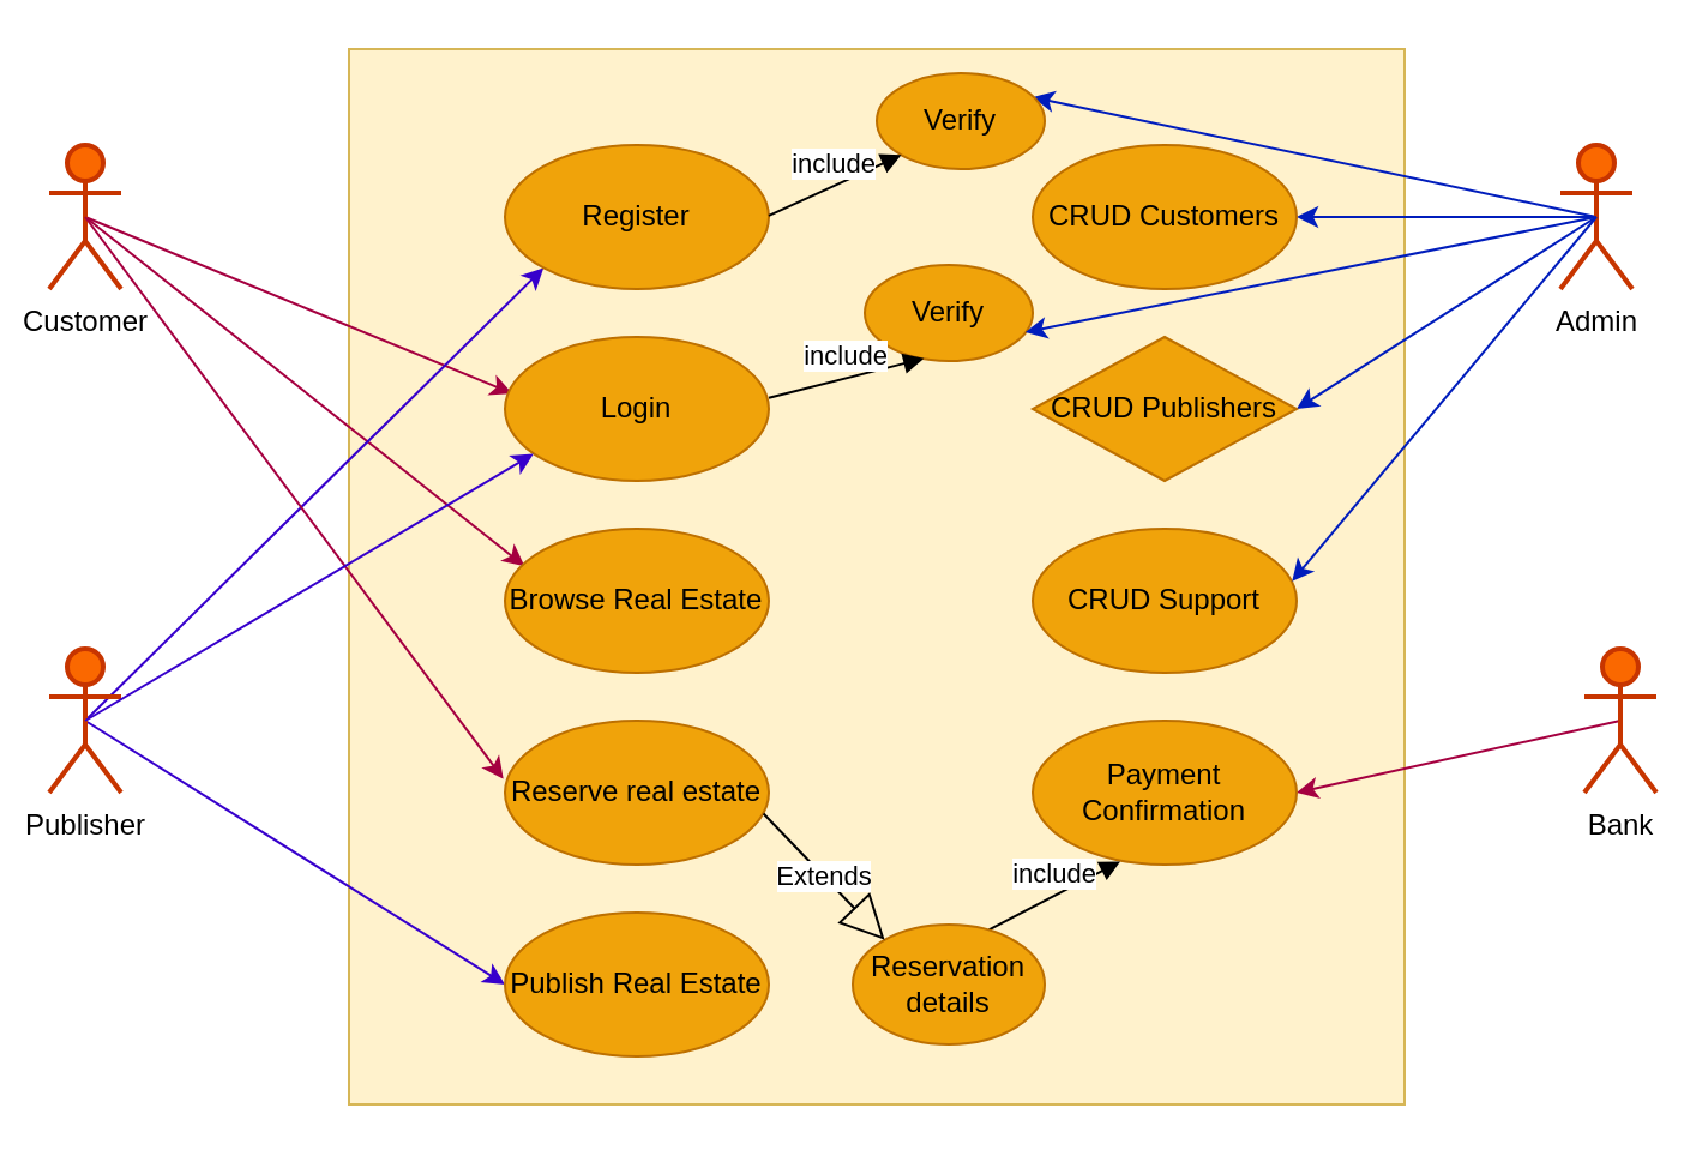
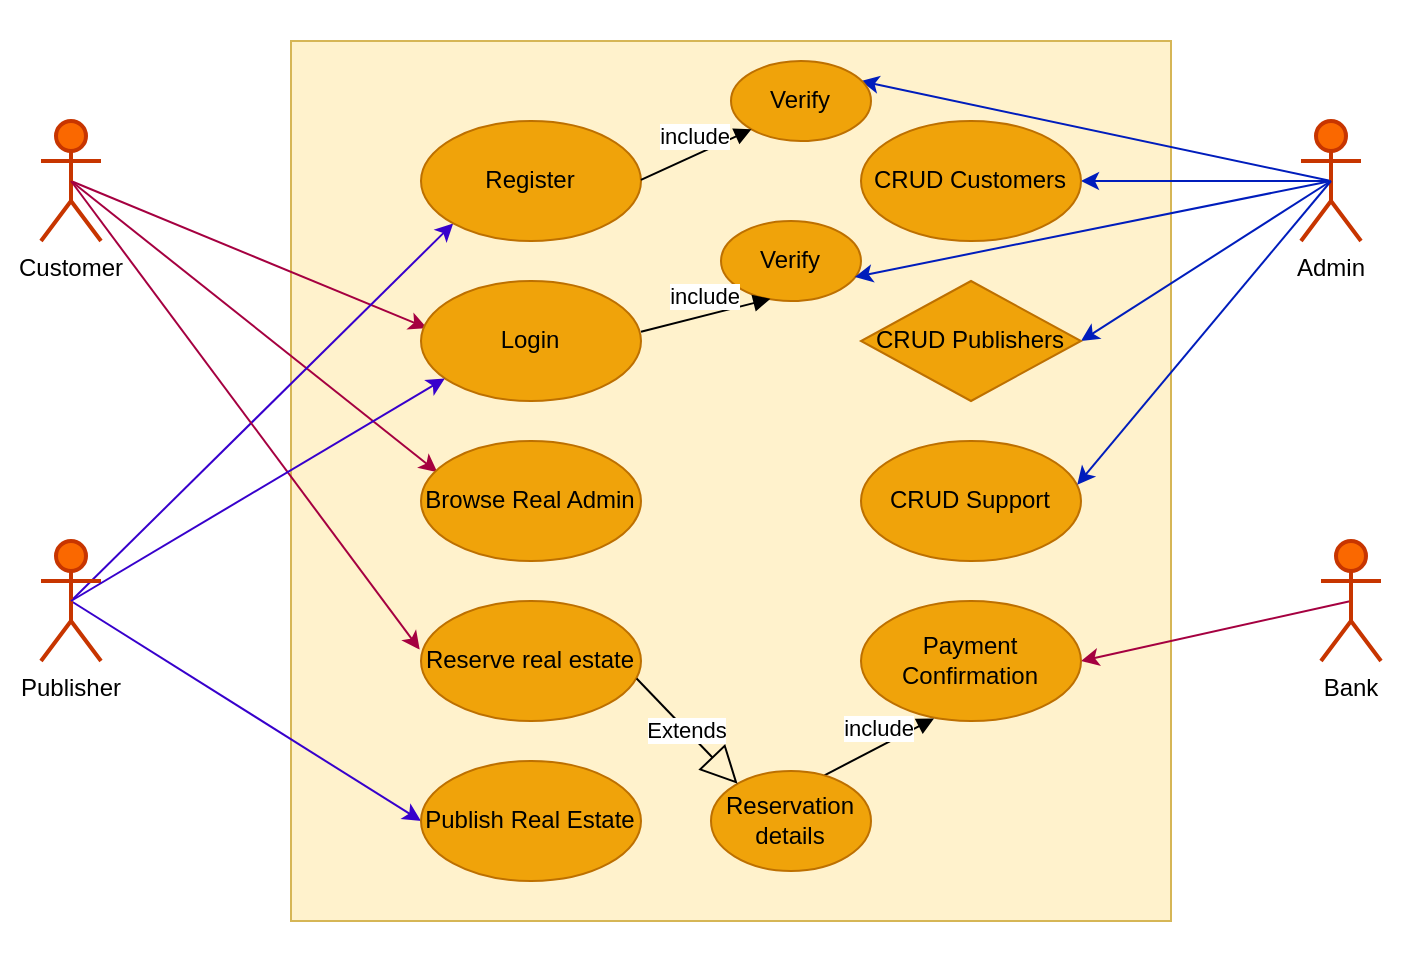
- <mxCell id="15" value="Browse Real Estate" style="ellipse;whiteSpace=wrap;html=1;fillColor=#f0a30a;fontColor=#000000;strokeColor=#BD7000;" vertex="1" parent="1"><mxGeometry x="210" y="220" width="110" height="60" as="geometry" /></mxCell>
+ <mxCell id="15" value="Browse Real Admin" style="ellipse;whiteSpace=wrap;html=1;fillColor=#f0a30a;fontColor=#000000;strokeColor=#BD7000;" vertex="1" parent="1"><mxGeometry x="210" y="220" width="110" height="60" as="geometry" /></mxCell>
